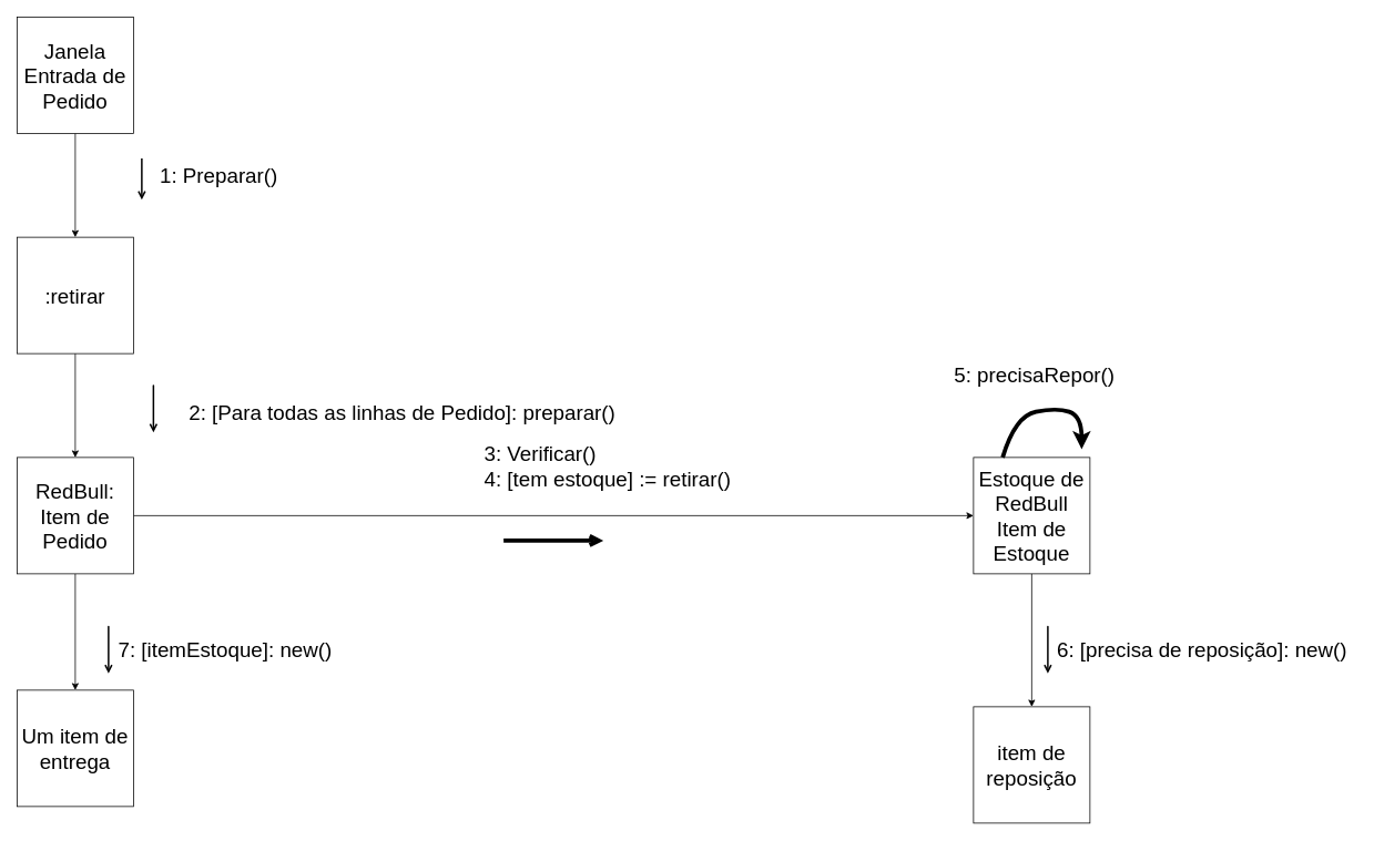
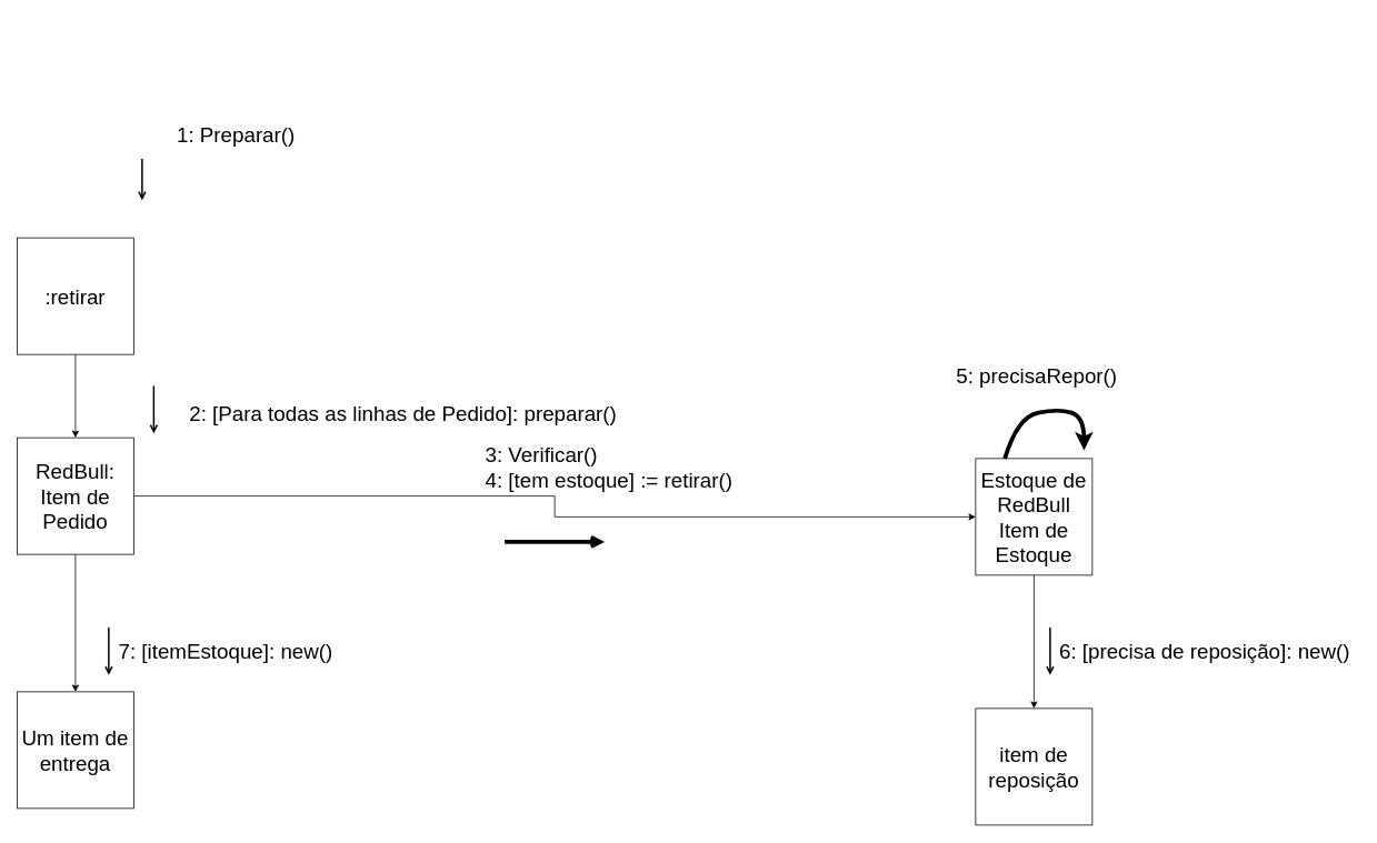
- <mxCell id="3" value="Janela&lt;br&gt;Entrada de Pedido&lt;br&gt;" style="whiteSpace=wrap;html=1;aspect=fixed;fontSize=25;" vertex="1" parent="1"><mxGeometry x="20" y="20" width="140" height="140" as="geometry" /></mxCell>
- <mxCell id="13" value="1: Preparar()" style="text;html=1;strokeColor=none;fillColor=none;align=left;verticalAlign=middle;whiteSpace=wrap;rounded=0;fontSize=25;" vertex="1" parent="1"><mxGeometry x="190" y="200" width="150" height="20" as="geometry" /></mxCell>
+ <mxCell id="13" value="1: Preparar()" style="text;html=1;strokeColor=none;fillColor=none;align=left;verticalAlign=middle;whiteSpace=wrap;rounded=0;fontSize=25;" vertex="1" parent="1"><mxGeometry x="210" y="150" width="150" height="20" as="geometry" /></mxCell>
- <mxCell id="2" value="" style="edgeStyle=orthogonalEdgeStyle;rounded=0;orthogonalLoop=1;jettySize=auto;html=1;fontSize=25;" edge="1" parent="1" source="3" target="5"><mxGeometry relative="1" as="geometry" /></mxCell>
- <mxCell id="8" value="RedBull:&lt;br&gt;Item de Pedido&lt;br&gt;" style="whiteSpace=wrap;html=1;aspect=fixed;fontSize=25;" vertex="1" parent="1"><mxGeometry x="20" y="550" width="140" height="140" as="geometry" /></mxCell>
+ <mxCell id="8" value="RedBull:&lt;br&gt;Item de Pedido&lt;br&gt;" style="whiteSpace=wrap;html=1;aspect=fixed;fontSize=25;" vertex="1" parent="1"><mxGeometry x="20" y="525" width="140" height="140" as="geometry" /></mxCell>
